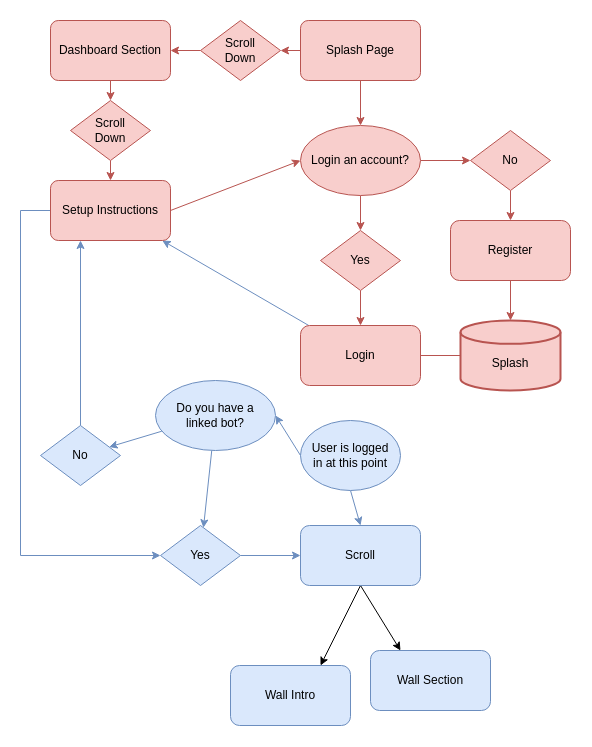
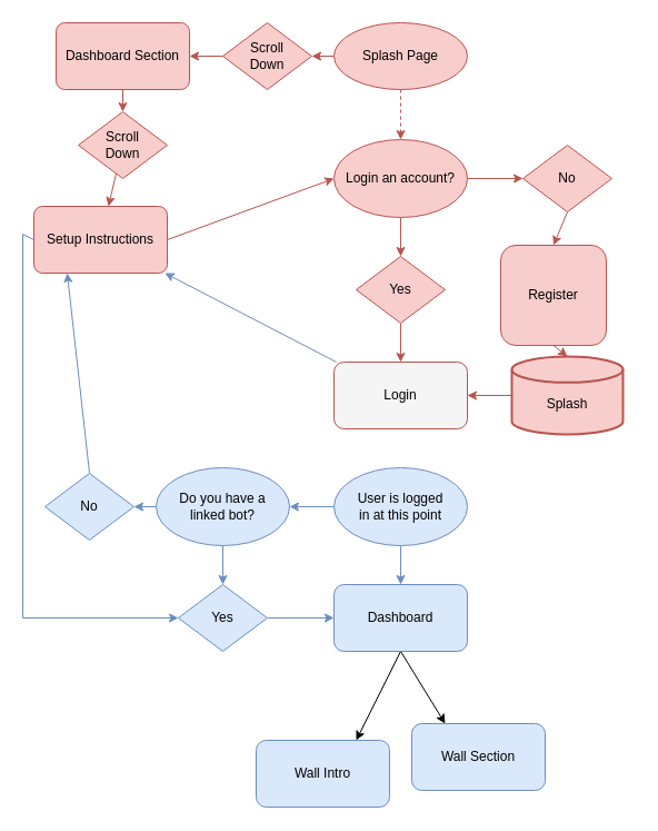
- <mxCell id="4" value="Splash Page" style="rounded=1;whiteSpace=wrap;html=1;arcSize=13;fillColor=#f8cecc;strokeColor=#b85450;" vertex="1" parent="1"><mxGeometry x="300" y="20" width="120" height="60" as="geometry" /></mxCell>
+ <mxCell id="4" value="Splash Page" style="ellipse;whiteSpace=wrap;html=1;arcSize=13;fillColor=#f8cecc;strokeColor=#b85450;" vertex="1" parent="1"><mxGeometry x="300" y="20" width="120" height="60" as="geometry" /></mxCell>
- <mxCell id="2" style="edgeStyle=none;rounded=0;orthogonalLoop=1;jettySize=auto;html=1;exitX=0.5;exitY=1;exitDx=0;exitDy=0;entryX=0.5;entryY=0;entryDx=0;entryDy=0;fillColor=#f8cecc;strokeColor=#b85450;" edge="1" parent="1" source="4" target="14"><mxGeometry relative="1" as="geometry"><mxPoint x="360" y="130" as="targetPoint" /></mxGeometry></mxCell>
+ <mxCell id="2" style="edgeStyle=none;rounded=0;orthogonalLoop=1;jettySize=auto;html=1;exitX=0.5;exitY=1;exitDx=0;exitDy=0;entryX=0.5;entryY=0;entryDx=0;entryDy=0;fillColor=#f8cecc;strokeColor=#b85450;dashed=1;" edge="1" parent="1" source="4" target="14"><mxGeometry relative="1" as="geometry"><mxPoint x="360" y="130" as="targetPoint" /></mxGeometry></mxCell>
- <mxCell id="39" value="Setup Instructions" style="rounded=1;whiteSpace=wrap;html=1;arcSize=13;fillColor=#f8cecc;strokeColor=#b85450;" vertex="1" parent="1"><mxGeometry x="50" y="180" width="120" height="60" as="geometry" /></mxCell>
+ <mxCell id="39" value="Setup Instructions" style="rounded=1;whiteSpace=wrap;html=1;arcSize=13;fillColor=#f8cecc;strokeColor=#b85450;" vertex="1" parent="1"><mxGeometry x="30" y="185" width="120" height="60" as="geometry" /></mxCell>
- <mxCell id="12" value="Register" style="rounded=1;whiteSpace=wrap;html=1;fillColor=#f8cecc;strokeColor=#b85450;" vertex="1" parent="1"><mxGeometry x="450" y="220" width="120" height="60" as="geometry" /></mxCell>
+ <mxCell id="12" value="Register" style="rounded=1;whiteSpace=wrap;html=1;fillColor=#f8cecc;strokeColor=#b85450;" vertex="1" parent="1"><mxGeometry x="450" y="220" width="95" height="90" as="geometry" /></mxCell>
- <mxCell id="11" value="Login" style="rounded=1;whiteSpace=wrap;html=1;fillColor=#f8cecc;strokeColor=#b85450;" vertex="1" parent="1"><mxGeometry x="300" y="325" width="120" height="60" as="geometry" /></mxCell>
+ <mxCell id="11" value="Login" style="rounded=1;whiteSpace=wrap;html=1;fillColor=#f5f5f5;strokeColor=#b85450;" vertex="1" parent="1"><mxGeometry x="300" y="325" width="120" height="60" as="geometry" /></mxCell>
- <mxCell id="22" style="edgeStyle=none;rounded=0;orthogonalLoop=1;jettySize=auto;html=1;exitX=0;exitY=0.5;exitDx=0;exitDy=0;exitPerimeter=0;entryX=1;entryY=0.5;entryDx=0;entryDy=0;fillColor=#f8cecc;strokeColor=#b85450;endArrow=none;" edge="1" parent="1" source="23" target="11"><mxGeometry relative="1" as="geometry" /></mxCell>
+ <mxCell id="22" style="edgeStyle=none;rounded=0;orthogonalLoop=1;jettySize=auto;html=1;exitX=0;exitY=0.5;exitDx=0;exitDy=0;exitPerimeter=0;entryX=1;entryY=0.5;entryDx=0;entryDy=0;fillColor=#f8cecc;strokeColor=#b85450;" edge="1" parent="1" source="23" target="11"><mxGeometry relative="1" as="geometry" /></mxCell>
- <mxCell id="27" value="Do you have a &lt;br&gt;linked bot?" style="ellipse;whiteSpace=wrap;html=1;fillColor=#dae8fc;strokeColor=#6c8ebf;" vertex="1" parent="1"><mxGeometry x="155" y="380" width="120" height="70" as="geometry" /></mxCell>
+ <mxCell id="27" value="Do you have a &lt;br&gt;linked bot?" style="ellipse;whiteSpace=wrap;html=1;fillColor=#dae8fc;strokeColor=#6c8ebf;" vertex="1" parent="1"><mxGeometry x="140" y="420" width="120" height="70" as="geometry" /></mxCell>
- <mxCell id="21" value="User is logged&lt;br&gt;in at this point" style="ellipse;whiteSpace=wrap;html=1;fillColor=#dae8fc;strokeColor=#6c8ebf;" vertex="1" parent="1"><mxGeometry x="300" y="420" width="100" height="70" as="geometry" /></mxCell>
+ <mxCell id="21" value="User is logged&lt;br&gt;in at this point" style="ellipse;whiteSpace=wrap;html=1;fillColor=#dae8fc;strokeColor=#6c8ebf;" vertex="1" parent="1"><mxGeometry x="300" y="420" width="120" height="70" as="geometry" /></mxCell>
- <mxCell id="30" value="Scroll" style="rounded=1;whiteSpace=wrap;html=1;fillColor=#dae8fc;strokeColor=#6c8ebf;" vertex="1" parent="1"><mxGeometry x="300" y="525" width="120" height="60" as="geometry" /></mxCell>
+ <mxCell id="30" value="Dashboard" style="rounded=1;whiteSpace=wrap;html=1;fillColor=#dae8fc;strokeColor=#6c8ebf;" vertex="1" parent="1"><mxGeometry x="300" y="525" width="120" height="60" as="geometry" /></mxCell>
